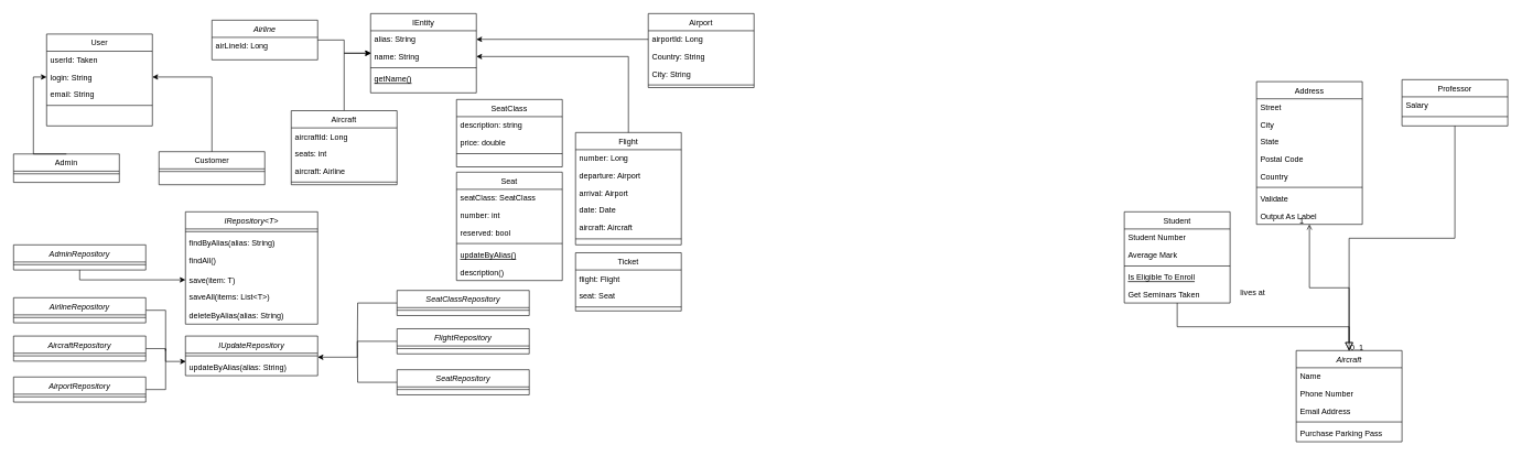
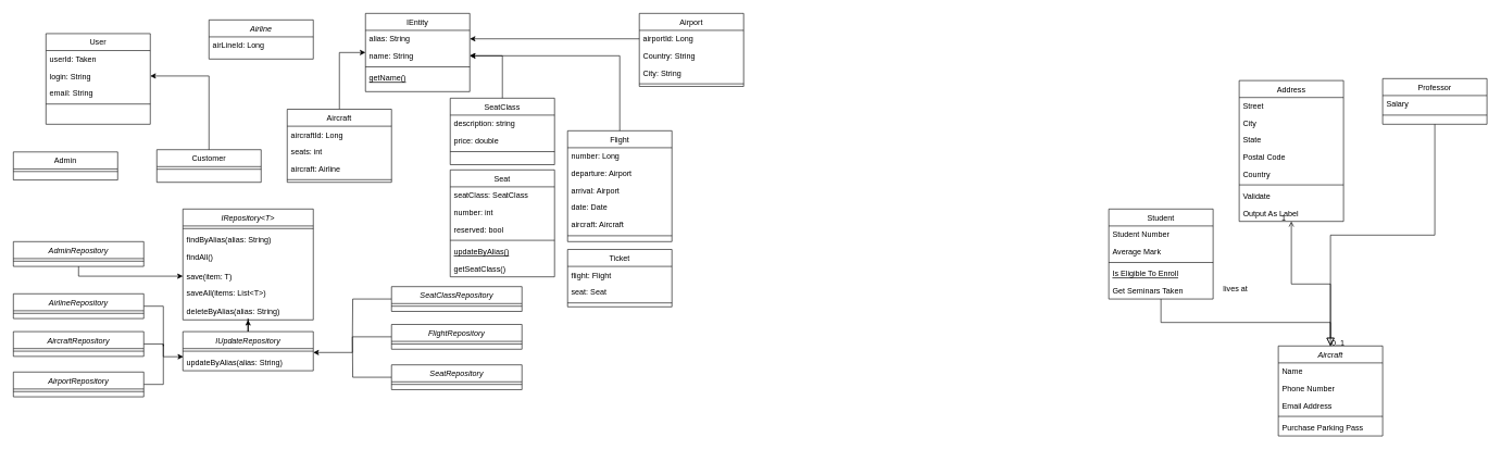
- <mxCell id="32" style="edgeStyle=orthogonalEdgeStyle;rounded=0;orthogonalLoop=1;jettySize=auto;html=1;entryX=0.006;entryY=0.306;entryDx=0;entryDy=0;entryPerimeter=0;" edge="1" parent="1" source="33" target="48"><mxGeometry relative="1" as="geometry"><mxPoint x="320" y="80" as="targetPoint" /></mxGeometry></mxCell>
- <mxCell id="95" style="edgeStyle=orthogonalEdgeStyle;rounded=0;orthogonalLoop=1;jettySize=auto;html=1;exitX=0.5;exitY=0;exitDx=0;exitDy=0;" edge="1" parent="1" source="92" target="87"><mxGeometry relative="1" as="geometry"><Array as="points"><mxPoint x="50" y="232" /><mxPoint x="50" y="116" /></Array></mxGeometry></mxCell>
+ <mxCell id="64" style="edgeStyle=orthogonalEdgeStyle;rounded=0;orthogonalLoop=1;jettySize=auto;html=1;exitX=0.5;exitY=0;exitDx=0;exitDy=0;" edge="1" parent="1" source="60" target="48"><mxGeometry relative="1" as="geometry" /></mxCell>
- <mxCell id="71" value="description()" style="text;align=left;verticalAlign=top;spacingLeft=4;spacingRight=4;overflow=hidden;rotatable=0;points=[[0,0.5],[1,0.5]];portConstraint=eastwest;" vertex="1" parent="65"><mxGeometry y="138" width="160" height="26" as="geometry" /></mxCell>
+ <mxCell id="71" value="getSeatClass()" style="text;align=left;verticalAlign=top;spacingLeft=4;spacingRight=4;overflow=hidden;rotatable=0;points=[[0,0.5],[1,0.5]];portConstraint=eastwest;" vertex="1" parent="65"><mxGeometry y="138" width="160" height="26" as="geometry" /></mxCell>
+ <mxCell id="97" style="edgeStyle=orthogonalEdgeStyle;rounded=0;orthogonalLoop=1;jettySize=auto;html=1;entryX=0.5;entryY=1;entryDx=0;entryDy=0;entryPerimeter=0;" edge="1" parent="1" source="98" target="44"><mxGeometry relative="1" as="geometry" /></mxCell>
